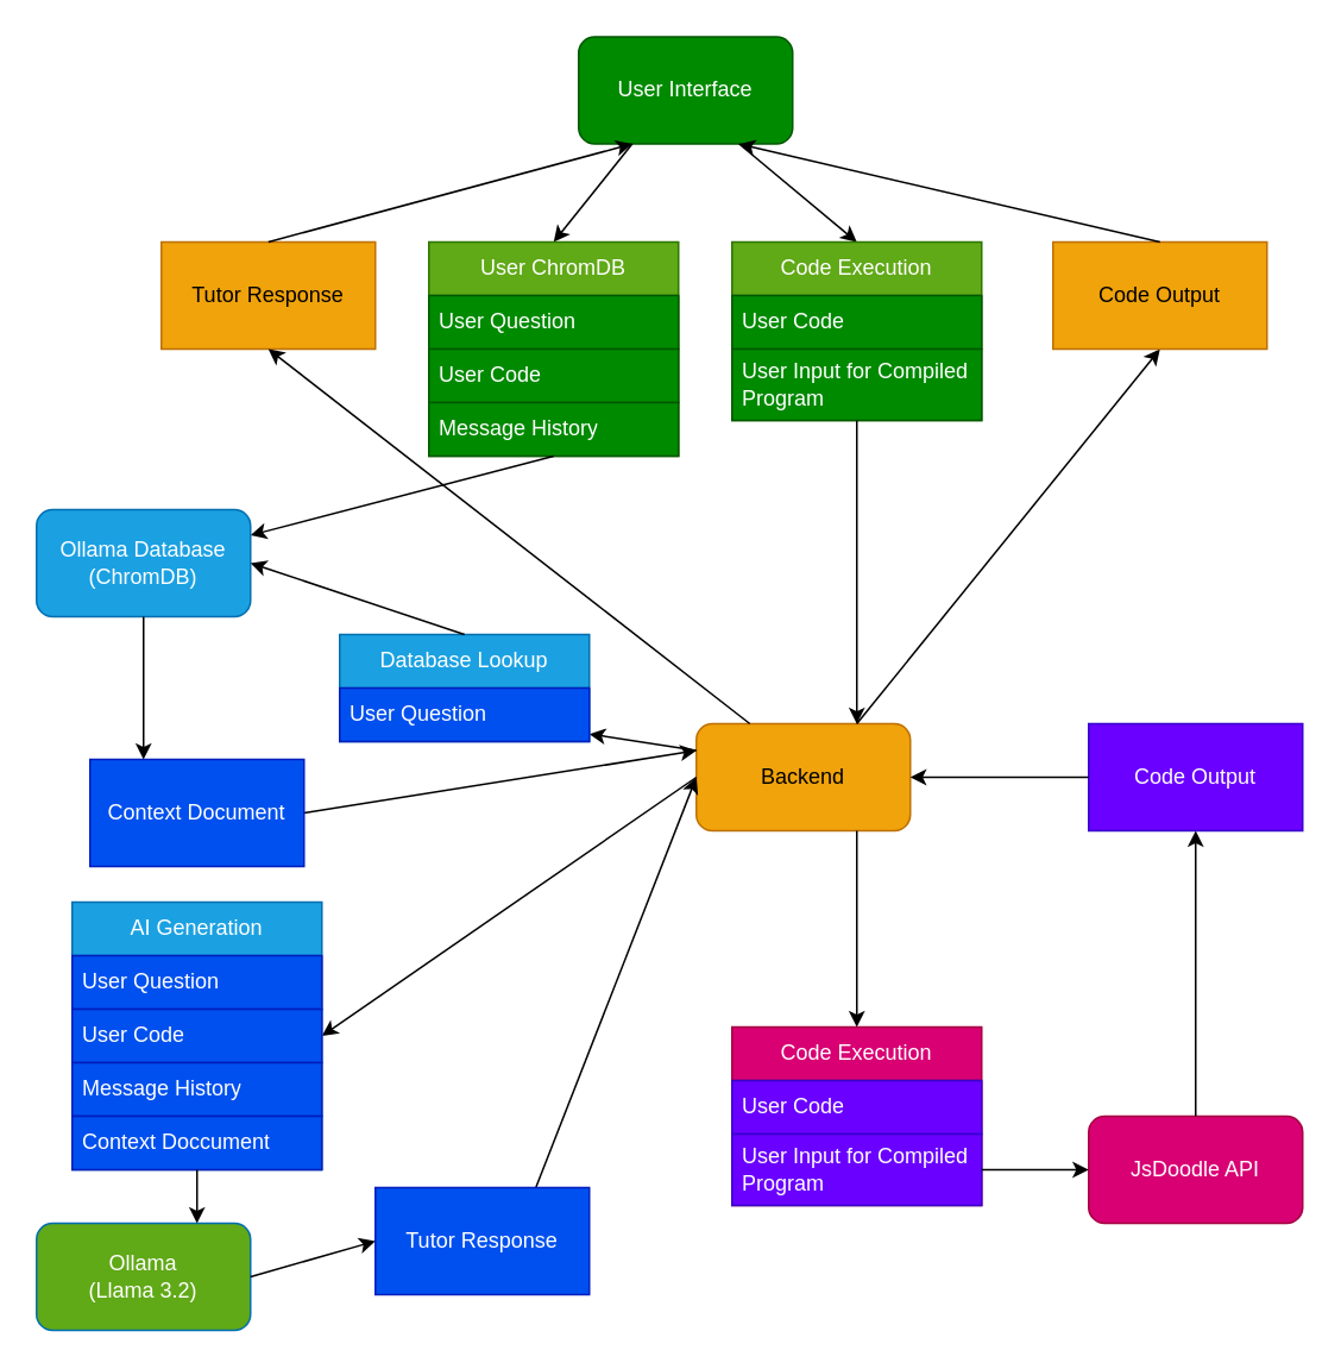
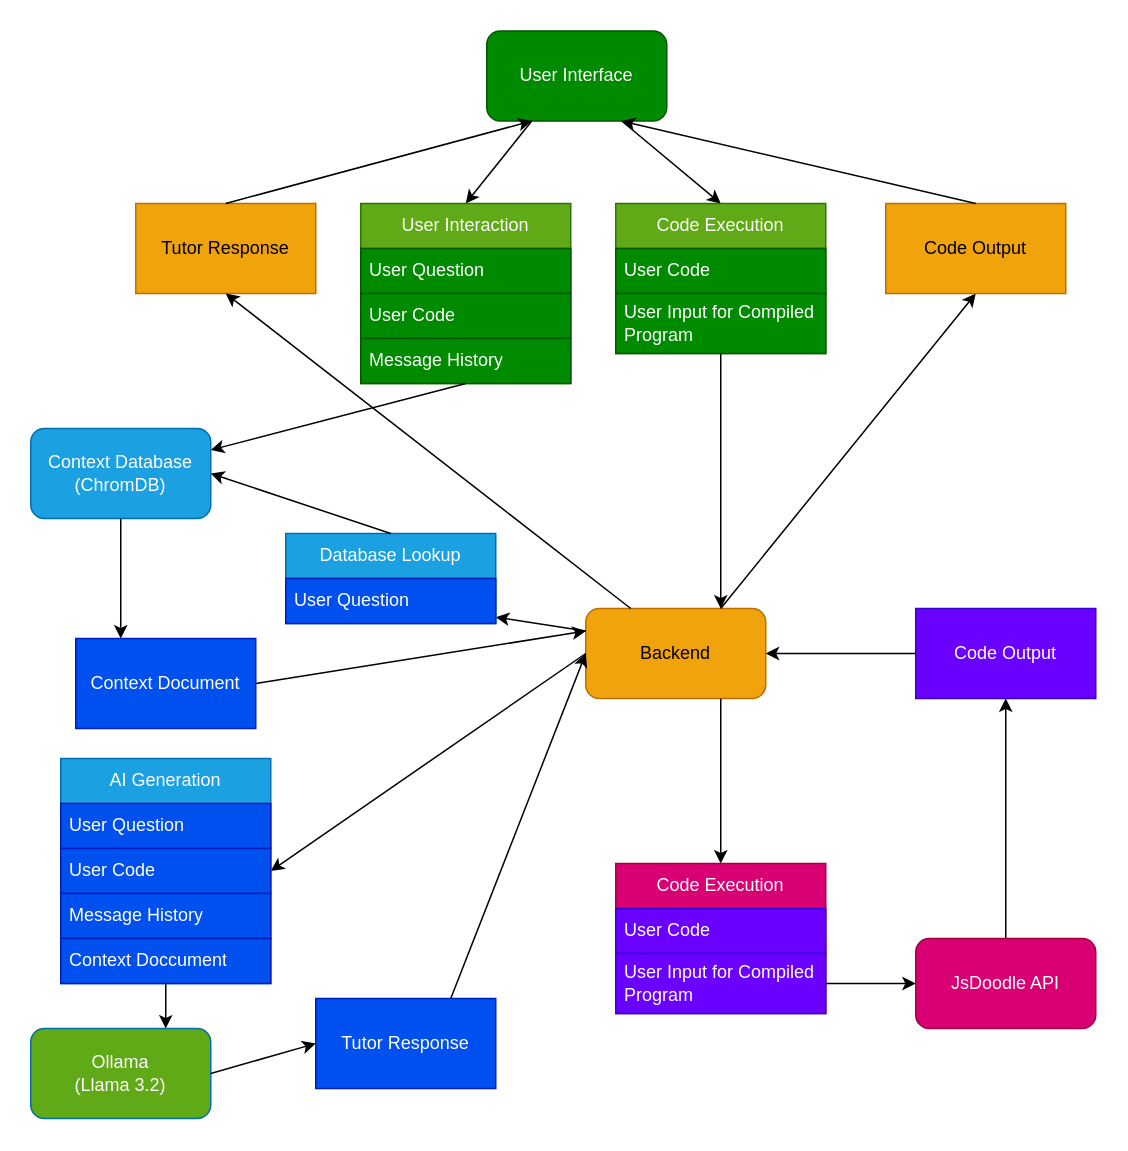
- <mxCell id="5" value="User ChromDB" style="swimlane;fontStyle=0;childLayout=stackLayout;horizontal=1;startSize=30;horizontalStack=0;resizeParent=1;resizeParentMax=0;resizeLast=0;collapsible=1;marginBottom=0;whiteSpace=wrap;html=1;fillColor=#60a917;fontColor=#ffffff;strokeColor=#2D7600;" vertex="1" parent="1"><mxGeometry x="240" y="135" width="140" height="120" as="geometry" /></mxCell>
+ <mxCell id="5" value="User Interaction" style="swimlane;fontStyle=0;childLayout=stackLayout;horizontal=1;startSize=30;horizontalStack=0;resizeParent=1;resizeParentMax=0;resizeLast=0;collapsible=1;marginBottom=0;whiteSpace=wrap;html=1;fillColor=#60a917;fontColor=#ffffff;strokeColor=#2D7600;" vertex="1" parent="1"><mxGeometry x="240" y="135" width="140" height="120" as="geometry" /></mxCell>
- <mxCell id="12" value="Ollama Database (ChromDB)" style="rounded=1;whiteSpace=wrap;html=1;fillColor=#1ba1e2;fontColor=#ffffff;strokeColor=#006EAF;" vertex="1" parent="1"><mxGeometry x="20" y="285" width="120" height="60" as="geometry" /></mxCell>
+ <mxCell id="12" value="Context Database (ChromDB)" style="rounded=1;whiteSpace=wrap;html=1;fillColor=#1ba1e2;fontColor=#ffffff;strokeColor=#006EAF;" vertex="1" parent="1"><mxGeometry x="20" y="285" width="120" height="60" as="geometry" /></mxCell>
